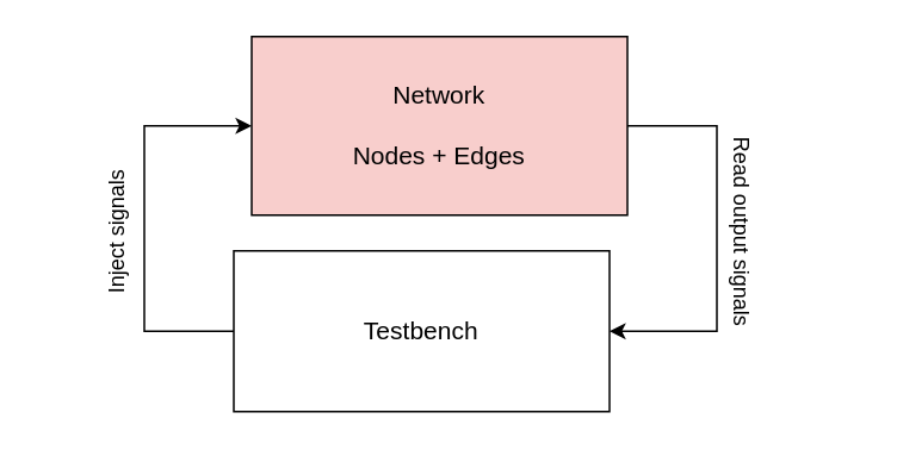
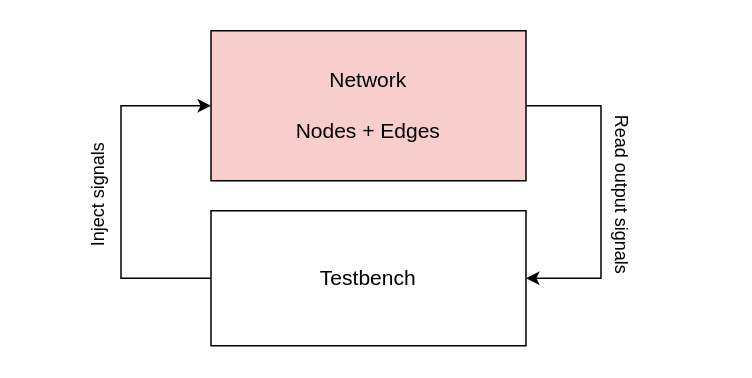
- <mxCell id="5" value="&lt;font style=&quot;font-size: 14px&quot;&gt;Testbench&lt;/font&gt;" style="rounded=0;whiteSpace=wrap;html=1;" vertex="1" parent="1"><mxGeometry x="130" y="140" width="210" height="90" as="geometry" /></mxCell>
+ <mxCell id="5" value="&lt;font style=&quot;font-size: 14px&quot;&gt;Testbench&lt;/font&gt;" style="rounded=0;whiteSpace=wrap;html=1;" vertex="1" parent="1"><mxGeometry x="140" y="140" width="210" height="90" as="geometry" /></mxCell>
